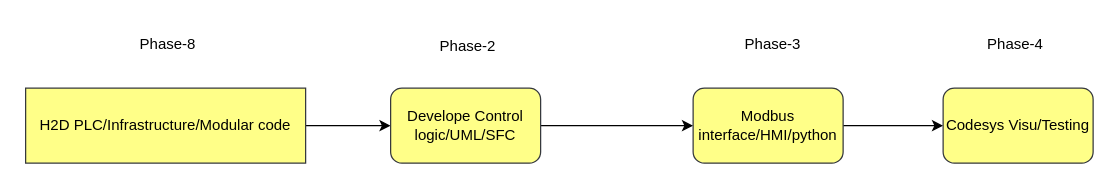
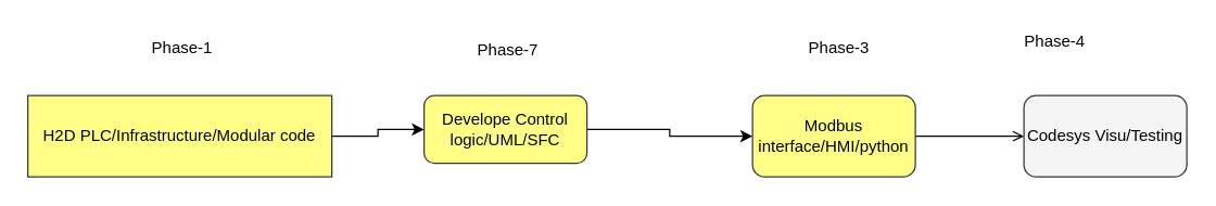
- <mxCell id="4" value="Phase-8" style="text;html=1;strokeColor=none;fillColor=none;align=center;verticalAlign=middle;whiteSpace=wrap;rounded=0;" parent="1" vertex="1"><mxGeometry x="104" y="20" width="60" height="30" as="geometry" /></mxCell>
+ <mxCell id="4" value="Phase-1" style="text;html=1;strokeColor=none;fillColor=none;align=center;verticalAlign=middle;whiteSpace=wrap;rounded=0;" parent="1" vertex="1"><mxGeometry x="104" y="20" width="60" height="30" as="geometry" /></mxCell>
- <mxCell id="13" value="Phase-4" style="text;html=1;strokeColor=none;fillColor=none;align=center;verticalAlign=middle;whiteSpace=wrap;rounded=0;" parent="1" vertex="1"><mxGeometry x="782" y="20" width="60" height="30" as="geometry" /></mxCell>
+ <mxCell id="13" value="Phase-4" style="text;html=1;strokeColor=none;fillColor=none;align=center;verticalAlign=middle;whiteSpace=wrap;rounded=0;" parent="1" vertex="1"><mxGeometry x="747" y="15" width="60" height="30" as="geometry" /></mxCell>
- <mxCell id="9" value="Phase-2" style="text;html=1;strokeColor=none;fillColor=none;align=center;verticalAlign=middle;whiteSpace=wrap;rounded=0;" parent="1" vertex="1"><mxGeometry x="344" y="22" width="60" height="30" as="geometry" /></mxCell>
+ <mxCell id="9" value="Phase-7" style="text;html=1;strokeColor=none;fillColor=none;align=center;verticalAlign=middle;whiteSpace=wrap;rounded=0;" parent="1" vertex="1"><mxGeometry x="344" y="22" width="60" height="30" as="geometry" /></mxCell>
- <mxCell id="6" value="Develope Control logic/UML/SFC" style="whiteSpace=wrap;html=1;fillColor=#ffff88;strokeColor=#36393d;rounded=1;" parent="1" vertex="1"><mxGeometry x="312" y="70" width="120" height="60" as="geometry" /></mxCell>
+ <mxCell id="6" value="Develope Control logic/UML/SFC" style="whiteSpace=wrap;html=1;fillColor=#ffff88;strokeColor=#36393d;rounded=1;" parent="1" vertex="1"><mxGeometry x="312" y="70" width="120" height="50" as="geometry" /></mxCell>
- <mxCell id="7" value="" style="edgeStyle=orthogonalEdgeStyle;rounded=0;orthogonalLoop=1;jettySize=auto;html=1;" parent="1" source="8" target="12" edge="1"><mxGeometry relative="1" as="geometry" /></mxCell>
+ <mxCell id="7" value="" style="edgeStyle=orthogonalEdgeStyle;rounded=0;orthogonalLoop=1;jettySize=auto;html=1;endArrow=open;" parent="1" source="8" target="12" edge="1"><mxGeometry relative="1" as="geometry" /></mxCell>
- <mxCell id="12" value="Codesys Visu/Testing" style="whiteSpace=wrap;html=1;fillColor=#ffff88;strokeColor=#36393d;rounded=1;" parent="1" vertex="1"><mxGeometry x="754" y="70" width="120" height="60" as="geometry" /></mxCell>
+ <mxCell id="12" value="Codesys Visu/Testing" style="whiteSpace=wrap;html=1;fillColor=#f5f5f5;strokeColor=#36393d;rounded=1;" parent="1" vertex="1"><mxGeometry x="754" y="70" width="120" height="60" as="geometry" /></mxCell>
